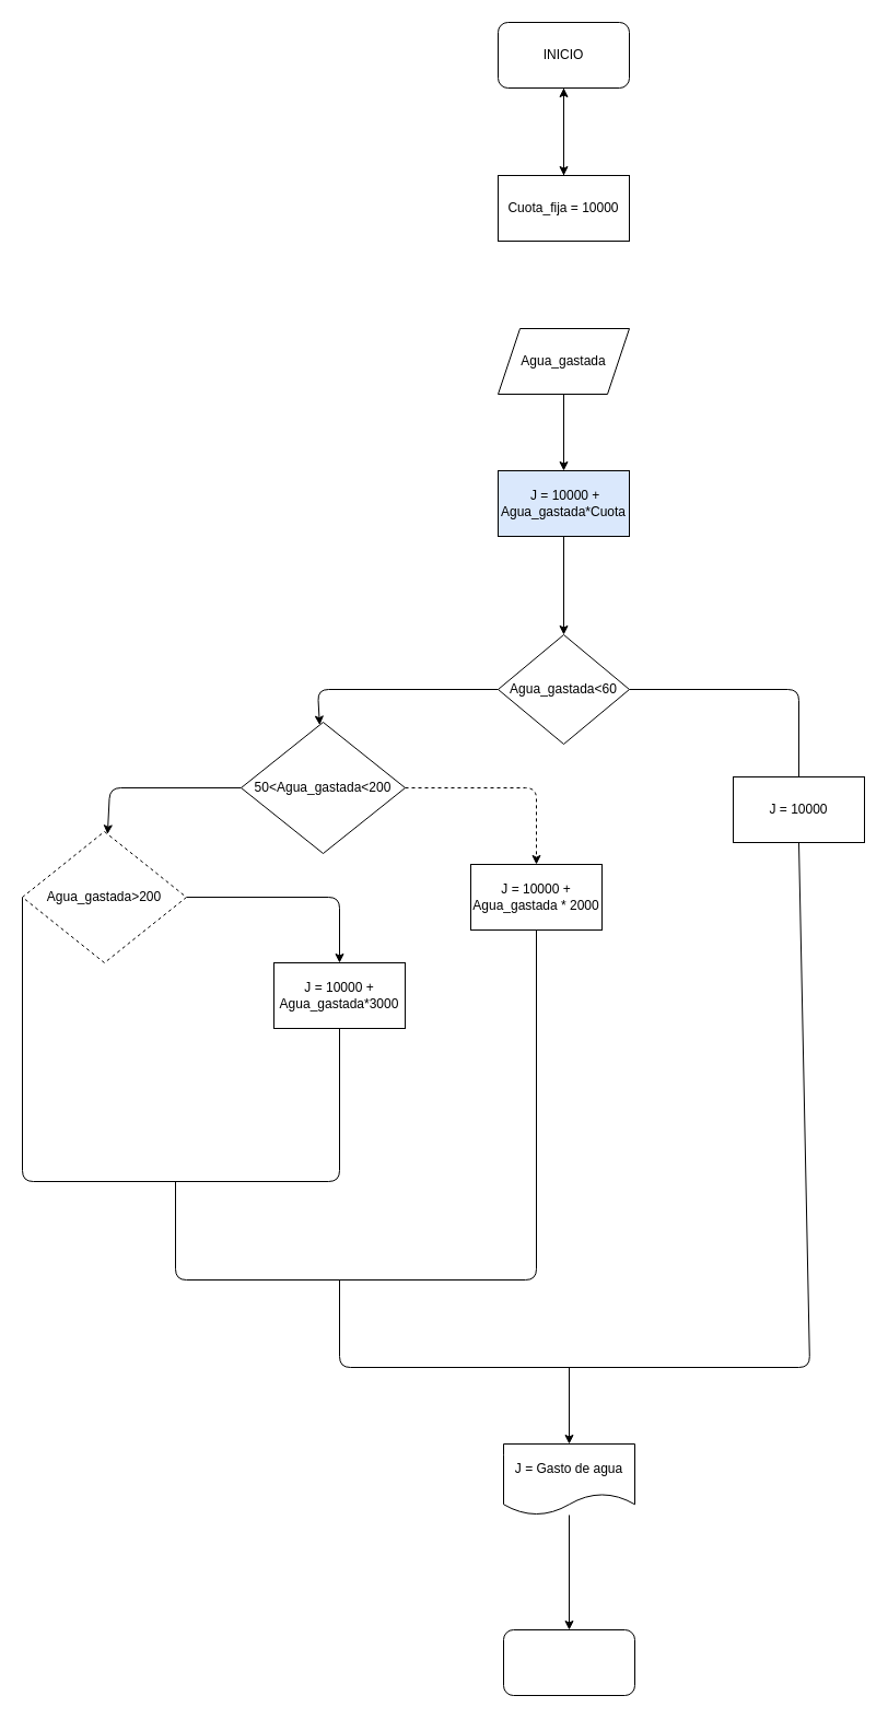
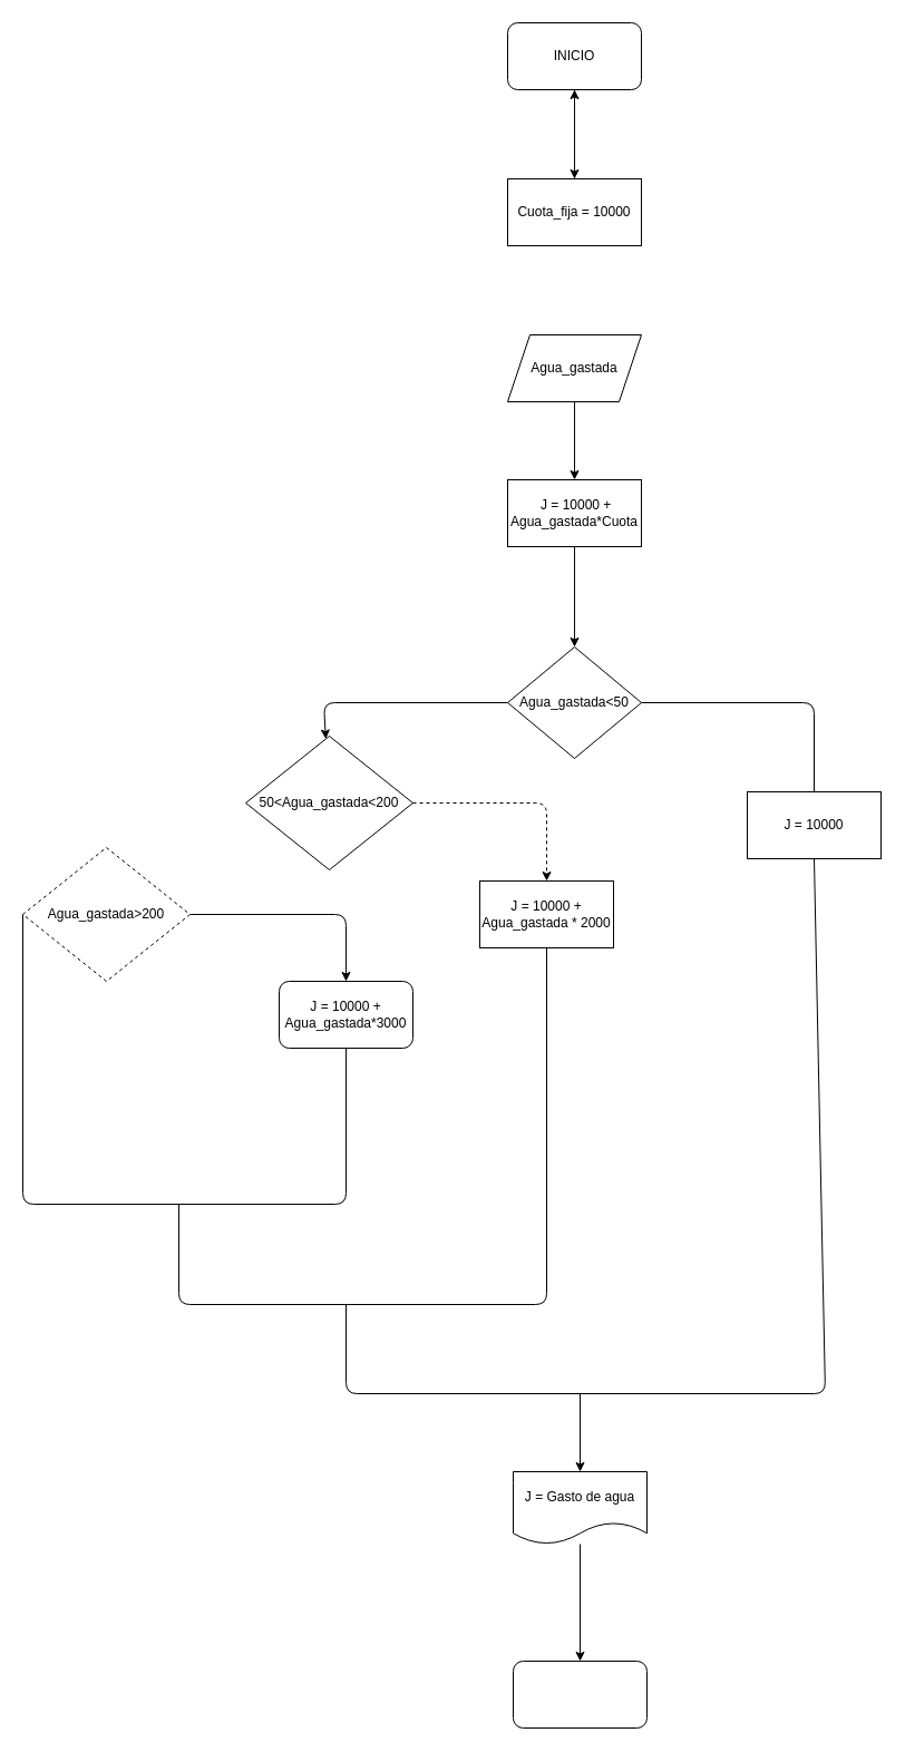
- <mxCell id="9" value="&amp;nbsp;J = 10000 + Agua_gastada*Cuota" style="rounded=0;whiteSpace=wrap;html=1;fillColor=#dae8fc;" vertex="1" parent="1"><mxGeometry x="455" y="430" width="120" height="60" as="geometry" /></mxCell>
+ <mxCell id="9" value="&amp;nbsp;J = 10000 + Agua_gastada*Cuota" style="rounded=0;whiteSpace=wrap;html=1;" vertex="1" parent="1"><mxGeometry x="455" y="430" width="120" height="60" as="geometry" /></mxCell>
- <mxCell id="12" value="Agua_gastada&amp;lt;60" style="rhombus;whiteSpace=wrap;html=1;" vertex="1" parent="1"><mxGeometry x="455" y="580" width="120" height="100" as="geometry" /></mxCell>
+ <mxCell id="12" value="Agua_gastada&amp;lt;50" style="rhombus;whiteSpace=wrap;html=1;" vertex="1" parent="1"><mxGeometry x="455" y="580" width="120" height="100" as="geometry" /></mxCell>
- <mxCell id="15" value="" style="edgeStyle=none;html=1;" edge="1" parent="1" source="16" target="19"><mxGeometry relative="1" as="geometry"><Array as="points"><mxPoint y="720" x="100" /></Array></mxGeometry></mxCell>
- <mxCell id="20" value="J = 10000 + Agua_gastada*3000" style="whiteSpace=wrap;html=1;" vertex="1" parent="1"><mxGeometry x="250" y="880" width="120" height="60" as="geometry" /></mxCell>
+ <mxCell id="20" value="J = 10000 + Agua_gastada*3000" style="whiteSpace=wrap;html=1;rounded=1;" vertex="1" parent="1"><mxGeometry x="250" y="880" width="120" height="60" as="geometry" /></mxCell>
